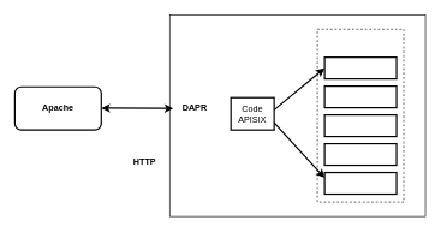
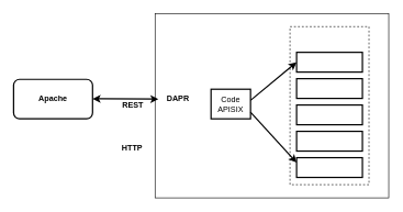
+ <mxCell id="6" value="&lt;b&gt;REST&lt;/b&gt;" style="text;html=1;align=center;verticalAlign=middle;resizable=0;points=[];autosize=1;" parent="1" vertex="1"><mxGeometry x="176" y="150" width="50" height="20" as="geometry" /></mxCell>
